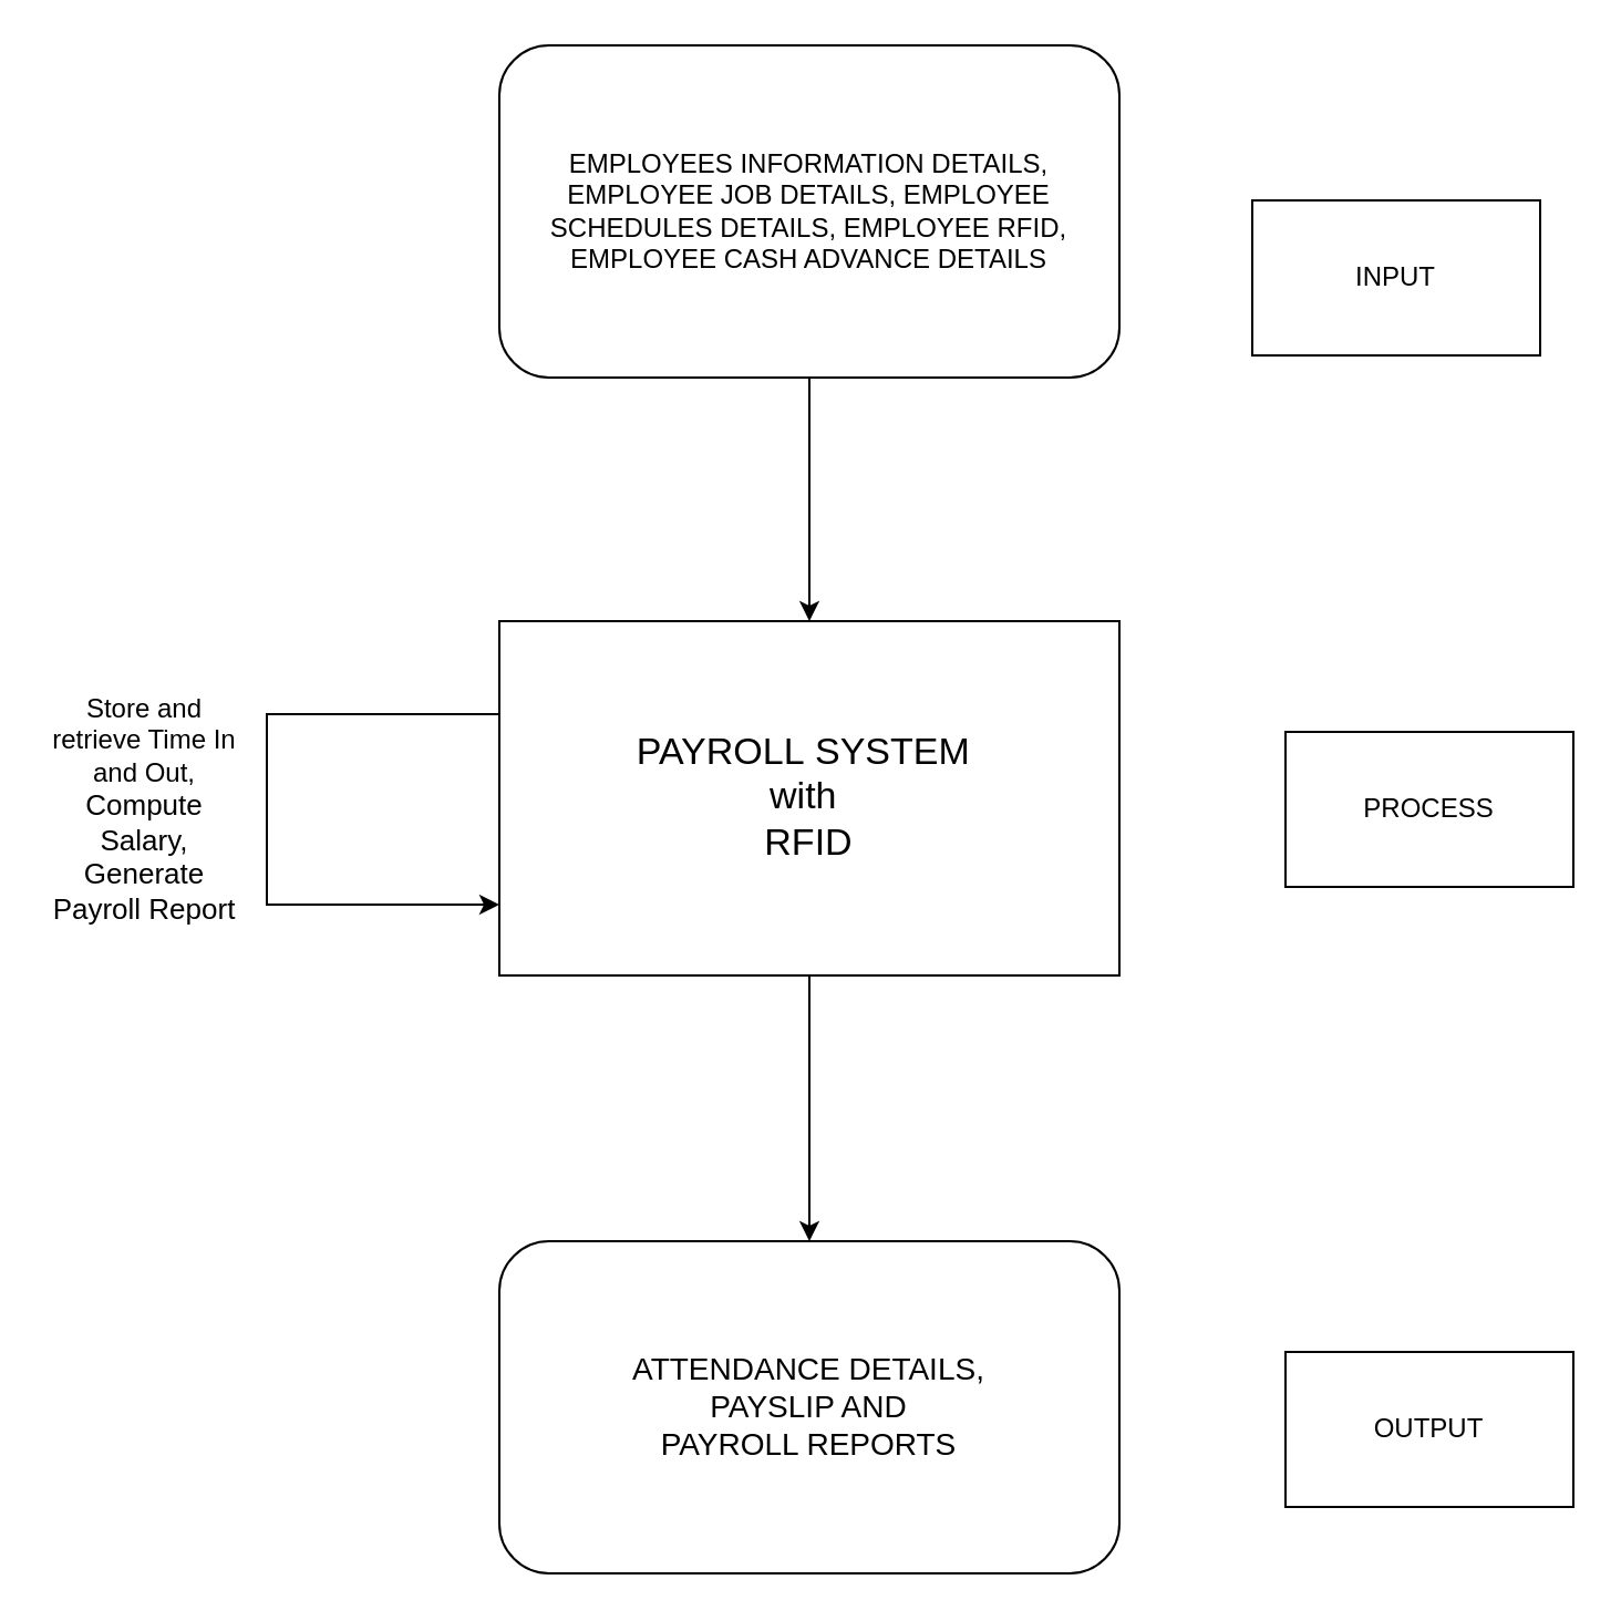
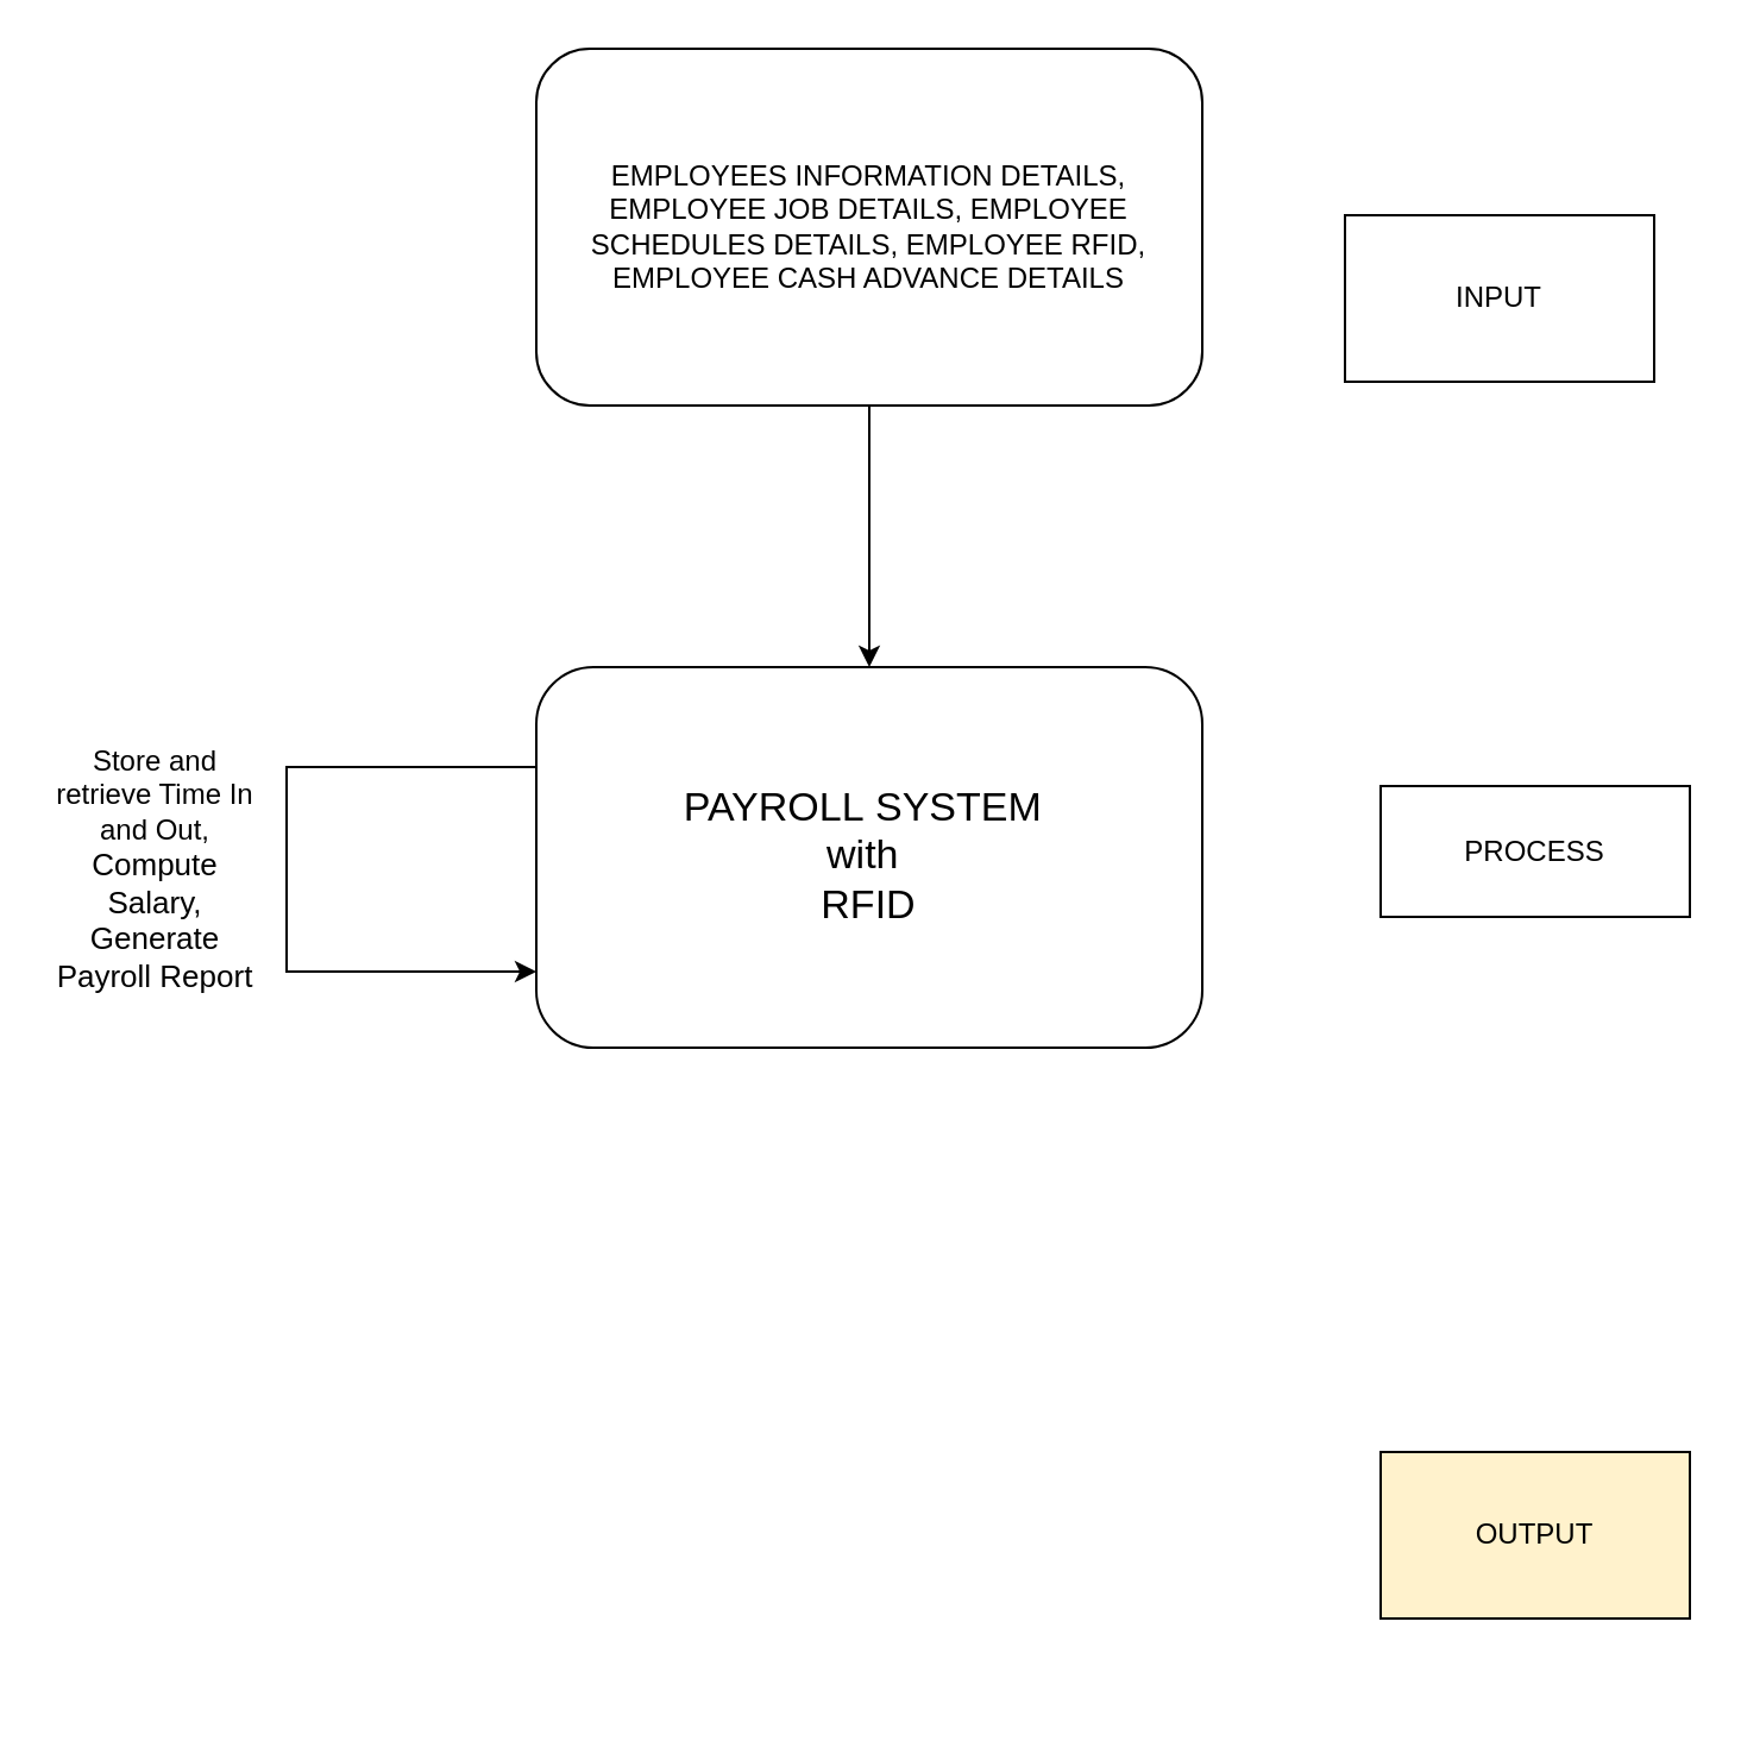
- <mxCell id="5" value="&lt;font style=&quot;font-size: 17px;&quot;&gt;PAYROLL&amp;nbsp;SYSTEM&amp;nbsp;&lt;br&gt;with&amp;nbsp;&lt;br&gt;RFID&lt;/font&gt;" style="whiteSpace=wrap;html=1;rounded=0;" vertex="1" parent="1"><mxGeometry x="225" y="280" width="280" height="160" as="geometry" /></mxCell>
+ <mxCell id="5" value="&lt;font style=&quot;font-size: 17px;&quot;&gt;PAYROLL&amp;nbsp;SYSTEM&amp;nbsp;&lt;br&gt;with&amp;nbsp;&lt;br&gt;RFID&lt;/font&gt;" style="rounded=1;whiteSpace=wrap;html=1;" vertex="1" parent="1"><mxGeometry x="225" y="280" width="280" height="160" as="geometry" /></mxCell>
- <mxCell id="9" value="PROCESS" style="rounded=0;whiteSpace=wrap;html=1;" vertex="1" parent="1"><mxGeometry x="580" y="330" width="130" height="70" as="geometry" /></mxCell>
+ <mxCell id="9" value="PROCESS" style="rounded=0;whiteSpace=wrap;html=1;" vertex="1" parent="1"><mxGeometry x="580" y="330" width="130" height="55" as="geometry" /></mxCell>
- <mxCell id="4" style="edgeStyle=orthogonalEdgeStyle;rounded=0;orthogonalLoop=1;jettySize=auto;html=1;exitX=0.5;exitY=1;exitDx=0;exitDy=0;entryX=0.5;entryY=0;entryDx=0;entryDy=0;" edge="1" parent="1" source="5" target="6"><mxGeometry relative="1" as="geometry" /></mxCell>
- <mxCell id="6" value="&lt;font style=&quot;font-size: 14px;&quot;&gt;ATTENDANCE DETAILS,&lt;/font&gt;&lt;div style=&quot;font-size: 14px;&quot;&gt;&lt;font style=&quot;font-size: 14px;&quot;&gt;PAYSLIP AND&lt;/font&gt;&lt;/div&gt;&lt;div style=&quot;font-size: 14px;&quot;&gt;&lt;font style=&quot;font-size: 14px;&quot;&gt;PAYROLL REPORTS&lt;/font&gt;&lt;/div&gt;" style="rounded=1;whiteSpace=wrap;html=1;" vertex="1" parent="1"><mxGeometry x="225" y="560" width="280" height="150" as="geometry" /></mxCell>
- <mxCell id="10" value="OUTPUT" style="rounded=0;whiteSpace=wrap;html=1;" vertex="1" parent="1"><mxGeometry x="580" y="610" width="130" height="70" as="geometry" /></mxCell>
+ <mxCell id="10" value="OUTPUT" style="rounded=0;whiteSpace=wrap;html=1;fillColor=#fff2cc;" vertex="1" parent="1"><mxGeometry x="580" y="610" width="130" height="70" as="geometry" /></mxCell>
